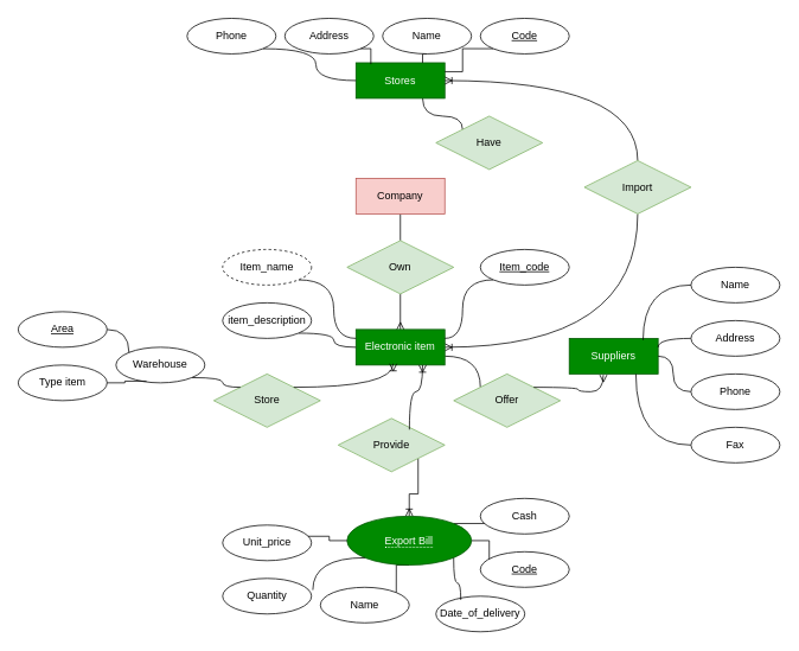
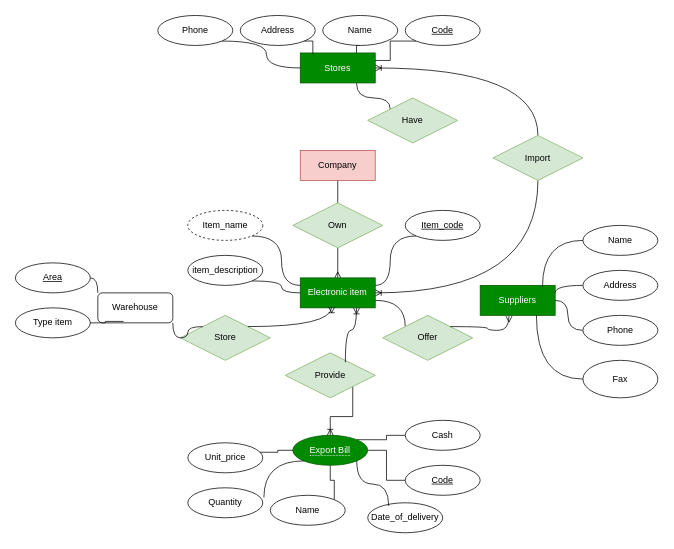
- <mxCell id="28" value="Warehouse" style="ellipse;whiteSpace=wrap;html=1;align=center;" vertex="1" parent="1"><mxGeometry x="130" y="390" width="100" height="40" as="geometry" /></mxCell>
+ <mxCell id="28" value="Warehouse" style="whiteSpace=wrap;html=1;align=center;rounded=1;" vertex="1" parent="1"><mxGeometry x="130" y="390" width="100" height="40" as="geometry" /></mxCell>
- <mxCell id="22" value="Fax" style="ellipse;whiteSpace=wrap;html=1;align=center;" vertex="1" parent="1"><mxGeometry x="777" y="480" width="100" height="40" as="geometry" /></mxCell>
+ <mxCell id="22" value="Fax" style="ellipse;whiteSpace=wrap;html=1;align=center;" vertex="1" parent="1"><mxGeometry x="777" y="480" width="100" height="50" as="geometry" /></mxCell>
- <mxCell id="53" value="&lt;span style=&quot;border-bottom: 1px dotted&quot;&gt;Export Bill&lt;/span&gt;" style="ellipse;whiteSpace=wrap;html=1;align=center;fillColor=#008a00;fontColor=#ffffff;strokeColor=#005700;" vertex="1" parent="1"><mxGeometry x="390" y="580" width="140" height="55" as="geometry" /></mxCell>
+ <mxCell id="53" value="&lt;span style=&quot;border-bottom: 1px dotted&quot;&gt;Export Bill&lt;/span&gt;" style="ellipse;whiteSpace=wrap;html=1;align=center;fillColor=#008a00;fontColor=#ffffff;strokeColor=#005700;" vertex="1" parent="1"><mxGeometry x="390" y="580" width="100" height="40" as="geometry" /></mxCell>
